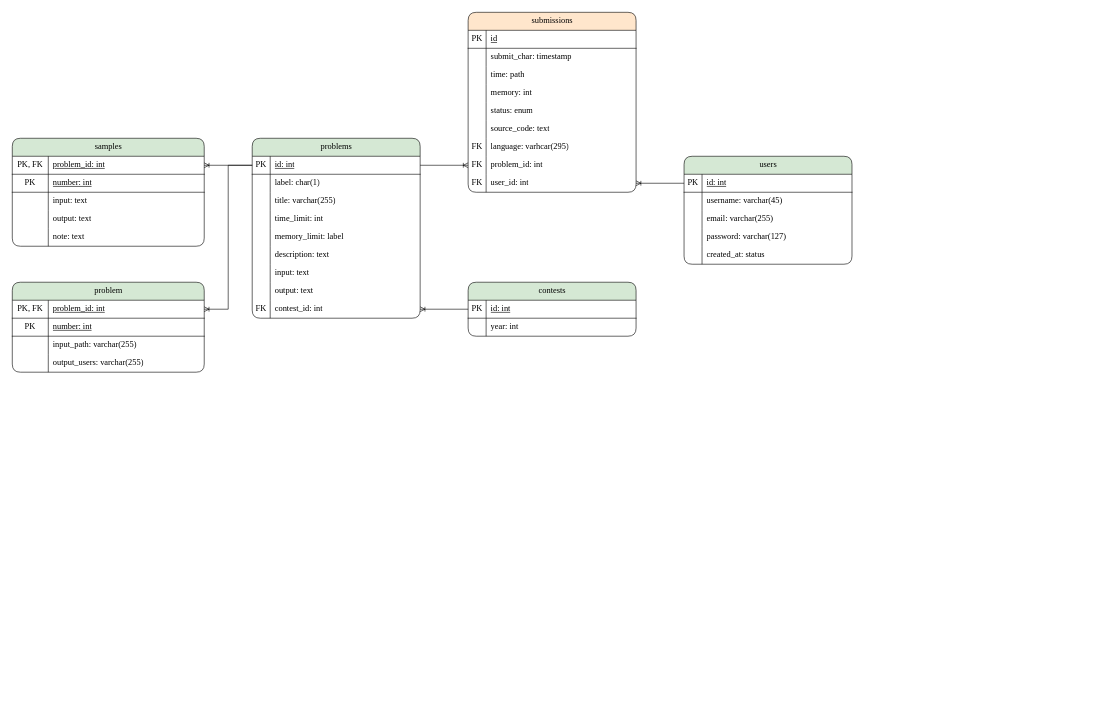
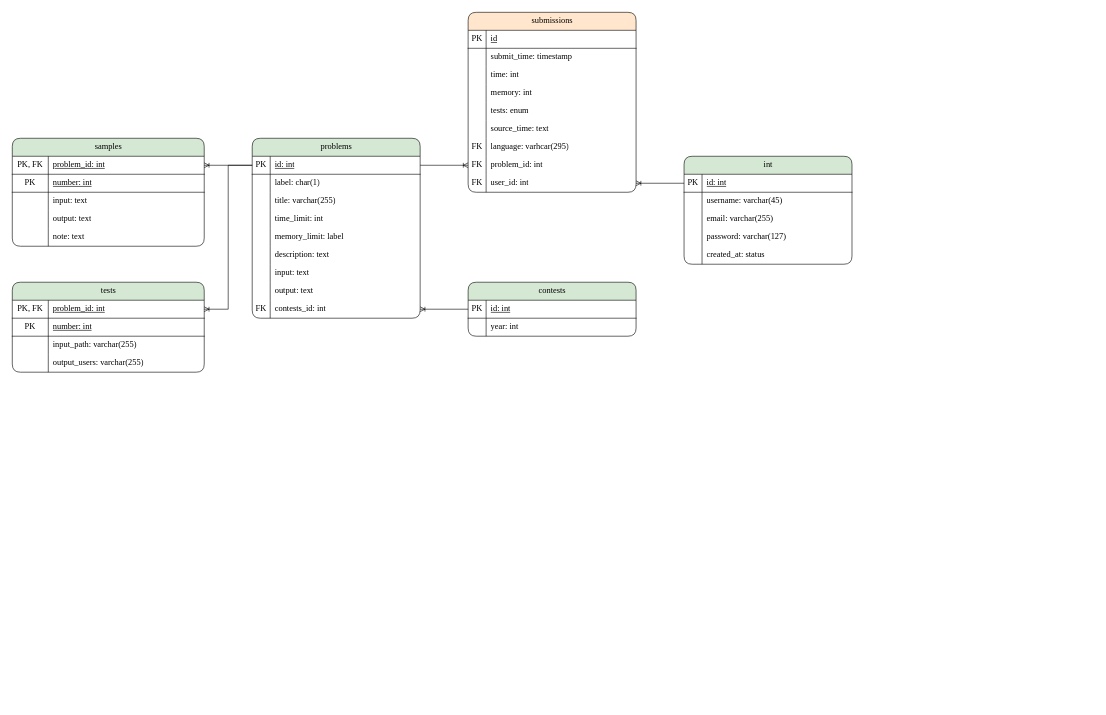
- <mxCell id="61" value="submit_char: timestamp" style="shape=partialRectangle;connectable=0;fillColor=none;top=0;left=0;bottom=0;right=0;align=left;spacingLeft=6;overflow=hidden;whiteSpace=wrap;html=1;fontSize=14;fontFamily=iran;verticalAlign=middle;fontStyle=0" parent="59" vertex="1"><mxGeometry x="30" width="250" height="30" as="geometry"><mxRectangle width="250" height="30" as="alternateBounds" /></mxGeometry></mxCell>
+ <mxCell id="61" value="submit_time: timestamp" style="shape=partialRectangle;connectable=0;fillColor=none;top=0;left=0;bottom=0;right=0;align=left;spacingLeft=6;overflow=hidden;whiteSpace=wrap;html=1;fontSize=14;fontFamily=iran;verticalAlign=middle;fontStyle=0" parent="59" vertex="1"><mxGeometry x="30" width="250" height="30" as="geometry"><mxRectangle width="250" height="30" as="alternateBounds" /></mxGeometry></mxCell>
- <mxCell id="64" value="time: path" style="shape=partialRectangle;connectable=0;fillColor=none;top=0;left=0;bottom=0;right=0;align=left;spacingLeft=6;overflow=hidden;whiteSpace=wrap;html=1;fontSize=14;fontFamily=iran;verticalAlign=middle;fontStyle=0" parent="62" vertex="1"><mxGeometry x="30" width="250" height="30" as="geometry"><mxRectangle width="250" height="30" as="alternateBounds" /></mxGeometry></mxCell>
+ <mxCell id="64" value="time: int" style="shape=partialRectangle;connectable=0;fillColor=none;top=0;left=0;bottom=0;right=0;align=left;spacingLeft=6;overflow=hidden;whiteSpace=wrap;html=1;fontSize=14;fontFamily=iran;verticalAlign=middle;fontStyle=0" parent="62" vertex="1"><mxGeometry x="30" width="250" height="30" as="geometry"><mxRectangle width="250" height="30" as="alternateBounds" /></mxGeometry></mxCell>
- <mxCell id="70" value="status: enum" style="shape=partialRectangle;connectable=0;fillColor=none;top=0;left=0;bottom=0;right=0;align=left;spacingLeft=6;overflow=hidden;whiteSpace=wrap;html=1;fontSize=14;fontFamily=iran;verticalAlign=middle;fontStyle=0" parent="68" vertex="1"><mxGeometry x="30" width="250" height="30" as="geometry"><mxRectangle width="250" height="30" as="alternateBounds" /></mxGeometry></mxCell>
+ <mxCell id="70" value="tests: enum" style="shape=partialRectangle;connectable=0;fillColor=none;top=0;left=0;bottom=0;right=0;align=left;spacingLeft=6;overflow=hidden;whiteSpace=wrap;html=1;fontSize=14;fontFamily=iran;verticalAlign=middle;fontStyle=0" parent="68" vertex="1"><mxGeometry x="30" width="250" height="30" as="geometry"><mxRectangle width="250" height="30" as="alternateBounds" /></mxGeometry></mxCell>
- <mxCell id="73" value="source_code: text" style="shape=partialRectangle;connectable=0;fillColor=none;top=0;left=0;bottom=0;right=0;align=left;spacingLeft=6;overflow=hidden;whiteSpace=wrap;html=1;fontSize=14;fontFamily=iran;verticalAlign=middle;fontStyle=0" parent="71" vertex="1"><mxGeometry x="30" width="250" height="30" as="geometry"><mxRectangle width="250" height="30" as="alternateBounds" /></mxGeometry></mxCell>
+ <mxCell id="73" value="source_time: text" style="shape=partialRectangle;connectable=0;fillColor=none;top=0;left=0;bottom=0;right=0;align=left;spacingLeft=6;overflow=hidden;whiteSpace=wrap;html=1;fontSize=14;fontFamily=iran;verticalAlign=middle;fontStyle=0" parent="71" vertex="1"><mxGeometry x="30" width="250" height="30" as="geometry"><mxRectangle width="250" height="30" as="alternateBounds" /></mxGeometry></mxCell>
- <mxCell id="83" value="users" style="shape=table;startSize=30;container=1;collapsible=1;childLayout=tableLayout;fixedRows=1;rowLines=0;fontStyle=0;align=center;resizeLast=1;html=1;rounded=1;shadow=0;fontSize=14;fontFamily=iran;verticalAlign=middle;fillColor=#d5e8d4;strokeColor=#000000;" parent="1" vertex="1"><mxGeometry x="1140" y="260" width="280" height="180" as="geometry" /></mxCell>
+ <mxCell id="83" value="int" style="shape=table;startSize=30;container=1;collapsible=1;childLayout=tableLayout;fixedRows=1;rowLines=0;fontStyle=0;align=center;resizeLast=1;html=1;rounded=1;shadow=0;fontSize=14;fontFamily=iran;verticalAlign=middle;fillColor=#d5e8d4;strokeColor=#000000;" parent="1" vertex="1"><mxGeometry x="1140" y="260" width="280" height="180" as="geometry" /></mxCell>
- <mxCell id="104" value="problem" style="shape=table;startSize=30;container=1;collapsible=1;childLayout=tableLayout;fixedRows=1;rowLines=0;fontStyle=0;align=center;resizeLast=1;html=1;rounded=1;shadow=0;fontSize=14;fontFamily=iran;verticalAlign=middle;fillColor=#d5e8d4;strokeColor=#000000;" parent="1" vertex="1"><mxGeometry x="20" y="470" width="320" height="150" as="geometry" /></mxCell>
+ <mxCell id="104" value="tests" style="shape=table;startSize=30;container=1;collapsible=1;childLayout=tableLayout;fixedRows=1;rowLines=0;fontStyle=0;align=center;resizeLast=1;html=1;rounded=1;shadow=0;fontSize=14;fontFamily=iran;verticalAlign=middle;fillColor=#d5e8d4;strokeColor=#000000;" parent="1" vertex="1"><mxGeometry x="20" y="470" width="320" height="150" as="geometry" /></mxCell>
- <mxCell id="31" value="contest_id: int" style="shape=partialRectangle;connectable=0;fillColor=none;top=0;left=0;bottom=0;right=0;align=left;spacingLeft=6;overflow=hidden;whiteSpace=wrap;html=1;fontSize=14;fontFamily=iran;verticalAlign=middle;fontStyle=0" parent="29" vertex="1"><mxGeometry x="30" width="250" height="30" as="geometry"><mxRectangle width="250" height="30" as="alternateBounds" /></mxGeometry></mxCell>
+ <mxCell id="31" value="contests_id: int" style="shape=partialRectangle;connectable=0;fillColor=none;top=0;left=0;bottom=0;right=0;align=left;spacingLeft=6;overflow=hidden;whiteSpace=wrap;html=1;fontSize=14;fontFamily=iran;verticalAlign=middle;fontStyle=0" parent="29" vertex="1"><mxGeometry x="30" width="250" height="30" as="geometry"><mxRectangle width="250" height="30" as="alternateBounds" /></mxGeometry></mxCell>
